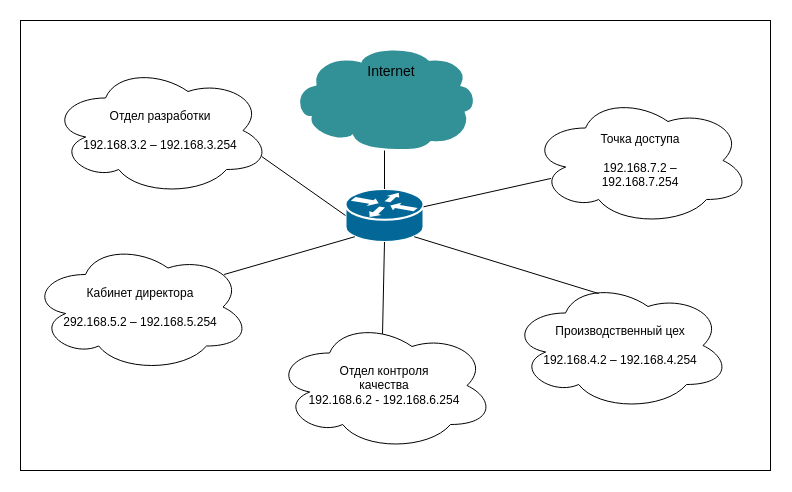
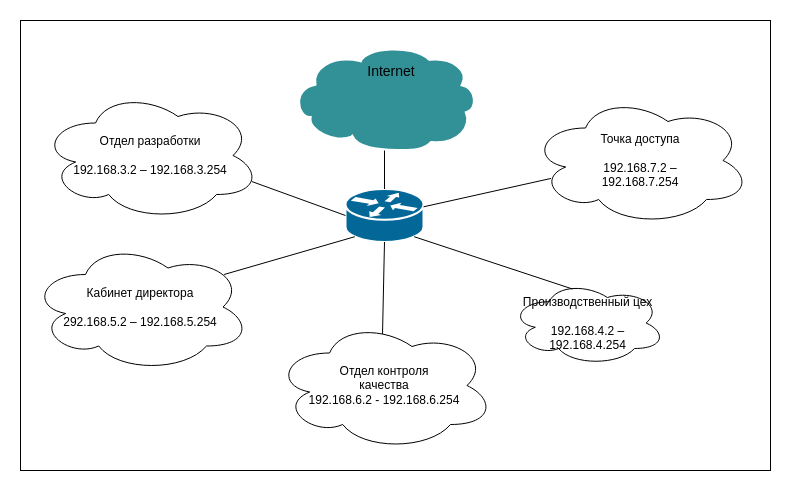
- <mxCell id="6" value="Отдел разработки&lt;br&gt;&lt;br&gt;192.168.3.2 – 192.168.3.254" style="ellipse;shape=cloud;whiteSpace=wrap;html=1;" vertex="1" parent="1"><mxGeometry x="50" y="65" width="220" height="130" as="geometry" /></mxCell>
+ <mxCell id="6" value="Отдел разработки&lt;br&gt;&lt;br&gt;192.168.3.2 – 192.168.3.254" style="ellipse;shape=cloud;whiteSpace=wrap;html=1;" vertex="1" parent="1"><mxGeometry x="40" y="90" width="220" height="130" as="geometry" /></mxCell>
- <mxCell id="9" value="&lt;div&gt;Производственный цех&lt;/div&gt;&lt;div&gt;&lt;br&gt;192.168.4.2 – 192.168.4.254&lt;/div&gt;" style="ellipse;shape=cloud;whiteSpace=wrap;html=1;" vertex="1" parent="1"><mxGeometry x="510" y="280" width="220" height="130" as="geometry" /></mxCell>
+ <mxCell id="9" value="&lt;div&gt;Производственный цех&lt;/div&gt;&lt;div&gt;&lt;br&gt;192.168.4.2 – 192.168.4.254&lt;/div&gt;" style="ellipse;shape=cloud;whiteSpace=wrap;html=1;" vertex="1" parent="1"><mxGeometry x="510" y="280" width="155" height="85" as="geometry" /></mxCell>
